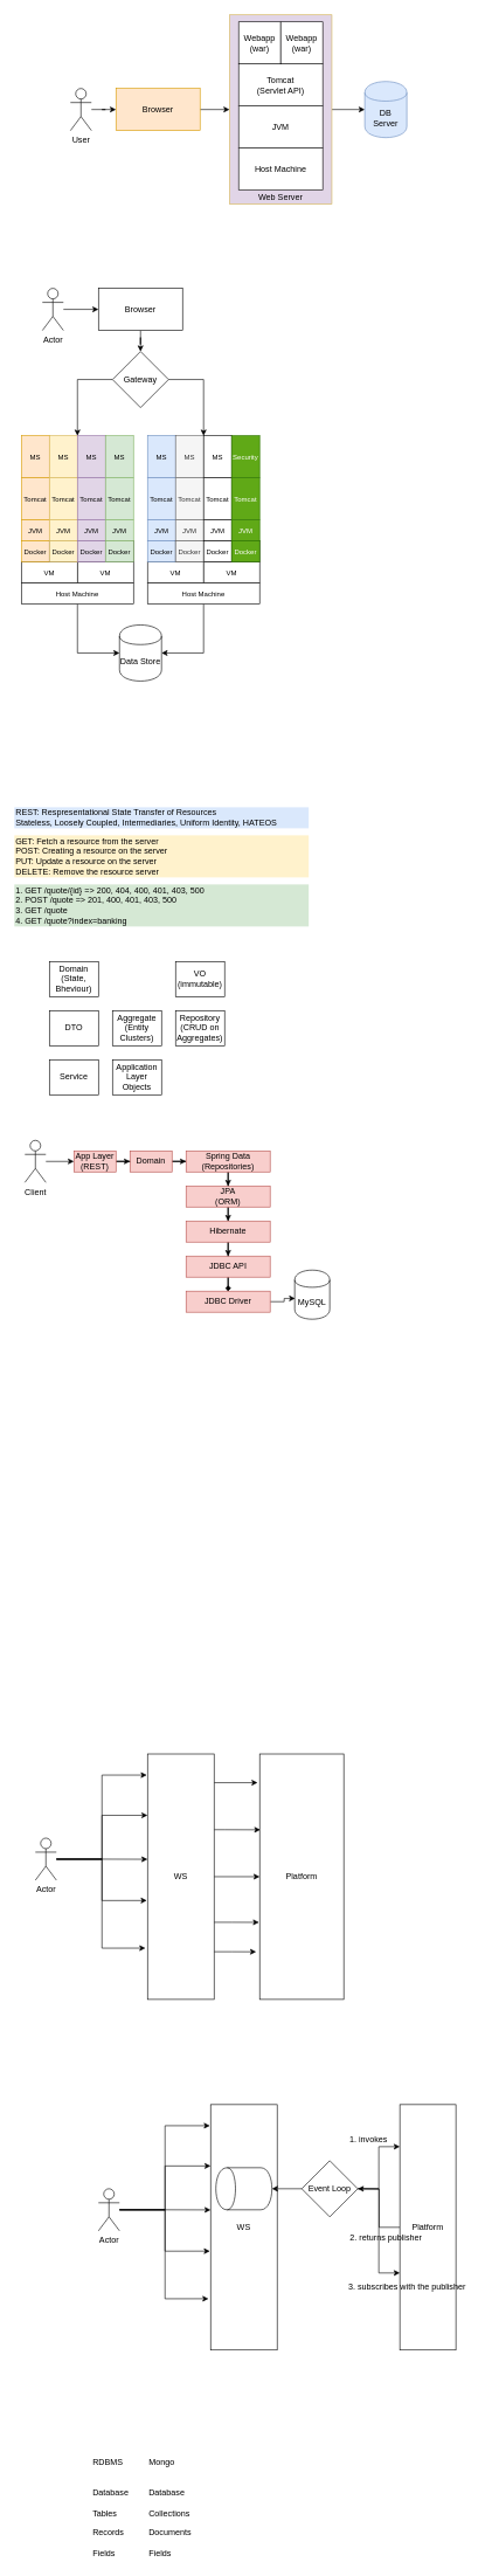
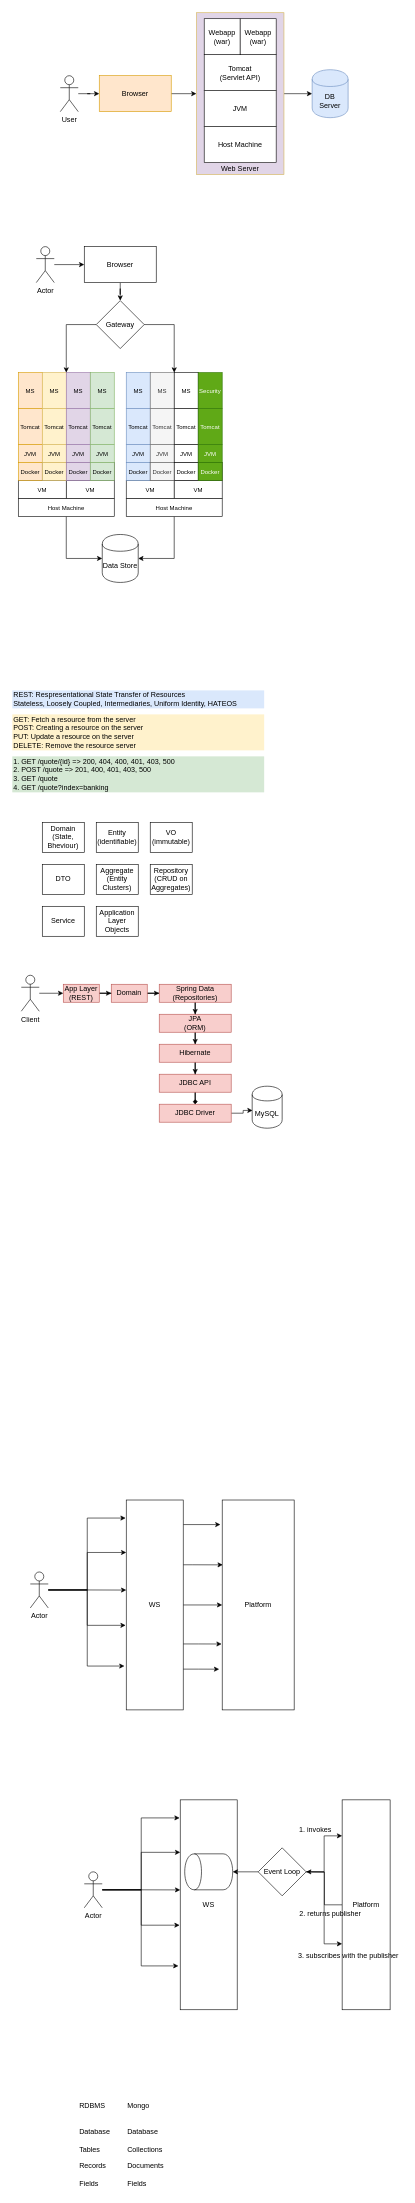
+ <mxCell id="72" value="Entity&lt;br&gt;(identifiable)" style="rounded=0;whiteSpace=wrap;html=1;align=center;" parent="1" vertex="1"><mxGeometry x="160" y="1370" width="70" height="50" as="geometry" /></mxCell>
